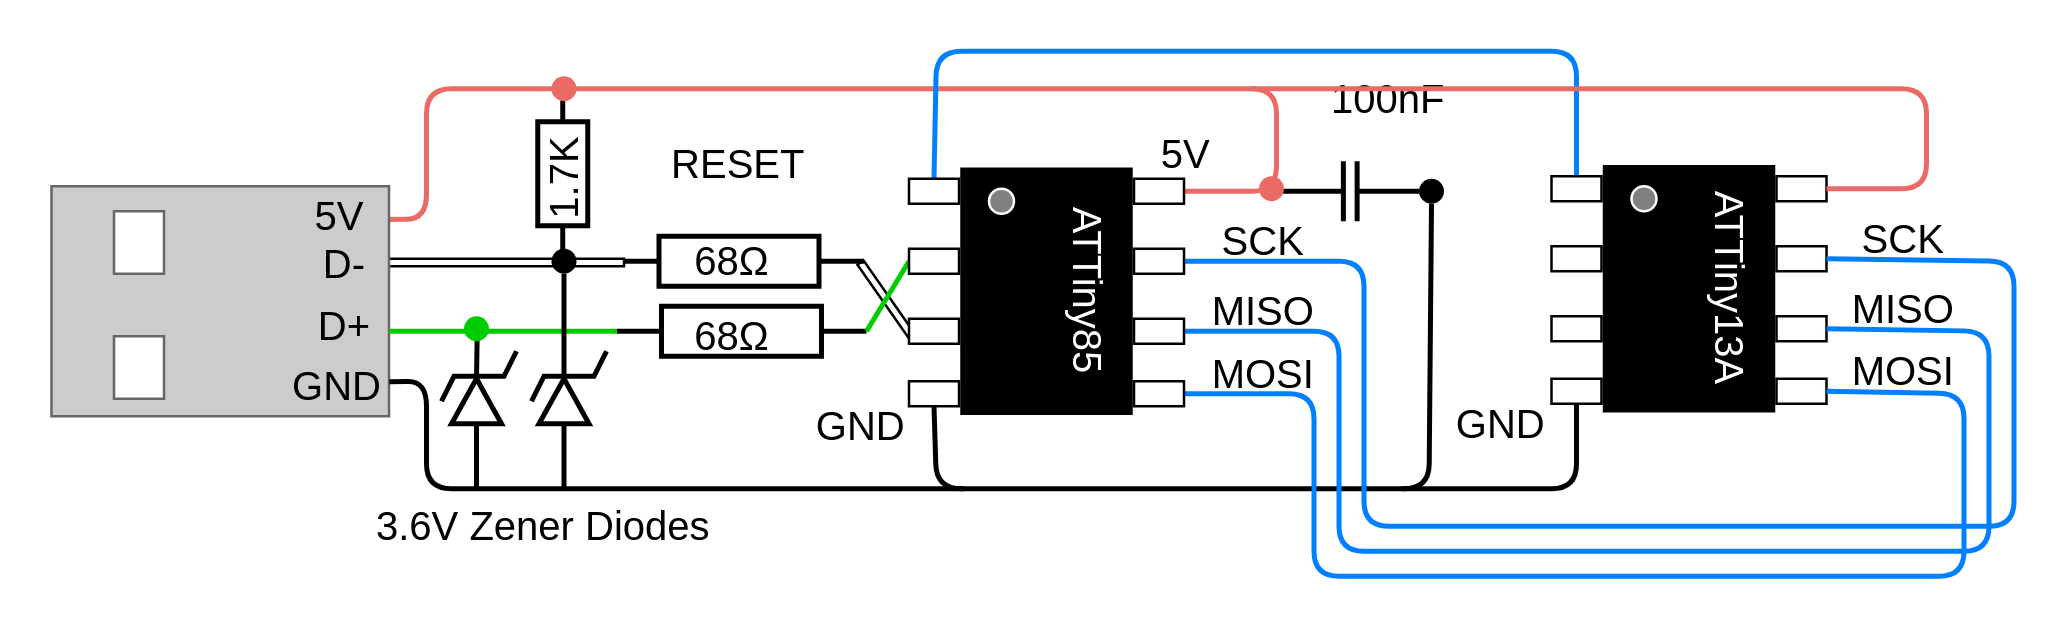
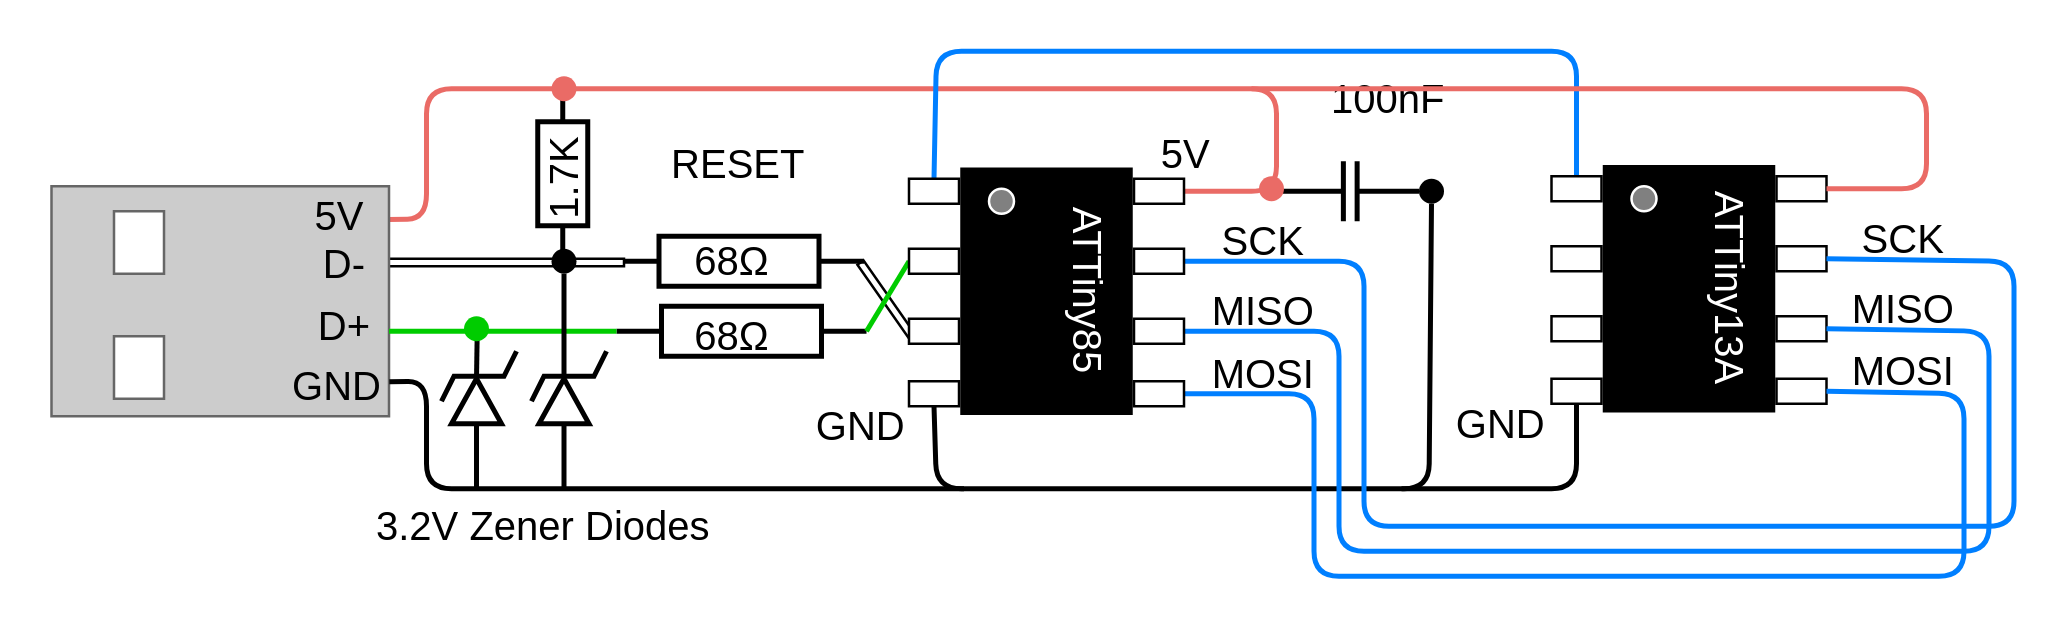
- <mxCell id="60" value="3.6V Zener Diodes" style="text;html=1;strokeColor=none;fillColor=none;align=center;verticalAlign=middle;whiteSpace=wrap;rounded=0;fontSize=16;fontColor=#000000;strokeWidth=2;" parent="1" vertex="1"><mxGeometry x="140" y="200" width="154" height="20" as="geometry" /></mxCell>
+ <mxCell id="60" value="3.2V Zener Diodes" style="text;html=1;strokeColor=none;fillColor=none;align=center;verticalAlign=middle;whiteSpace=wrap;rounded=0;fontSize=16;fontColor=#000000;strokeWidth=2;" parent="1" vertex="1"><mxGeometry x="140" y="200" width="154" height="20" as="geometry" /></mxCell>
